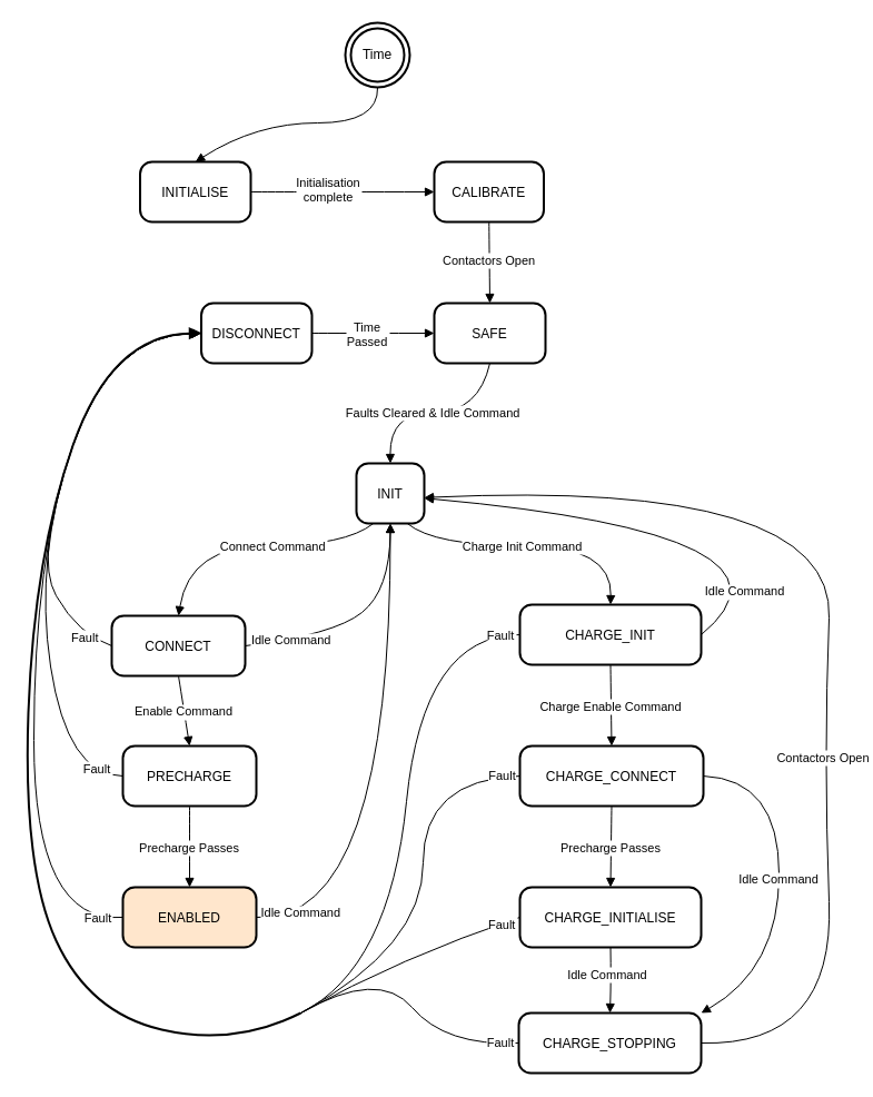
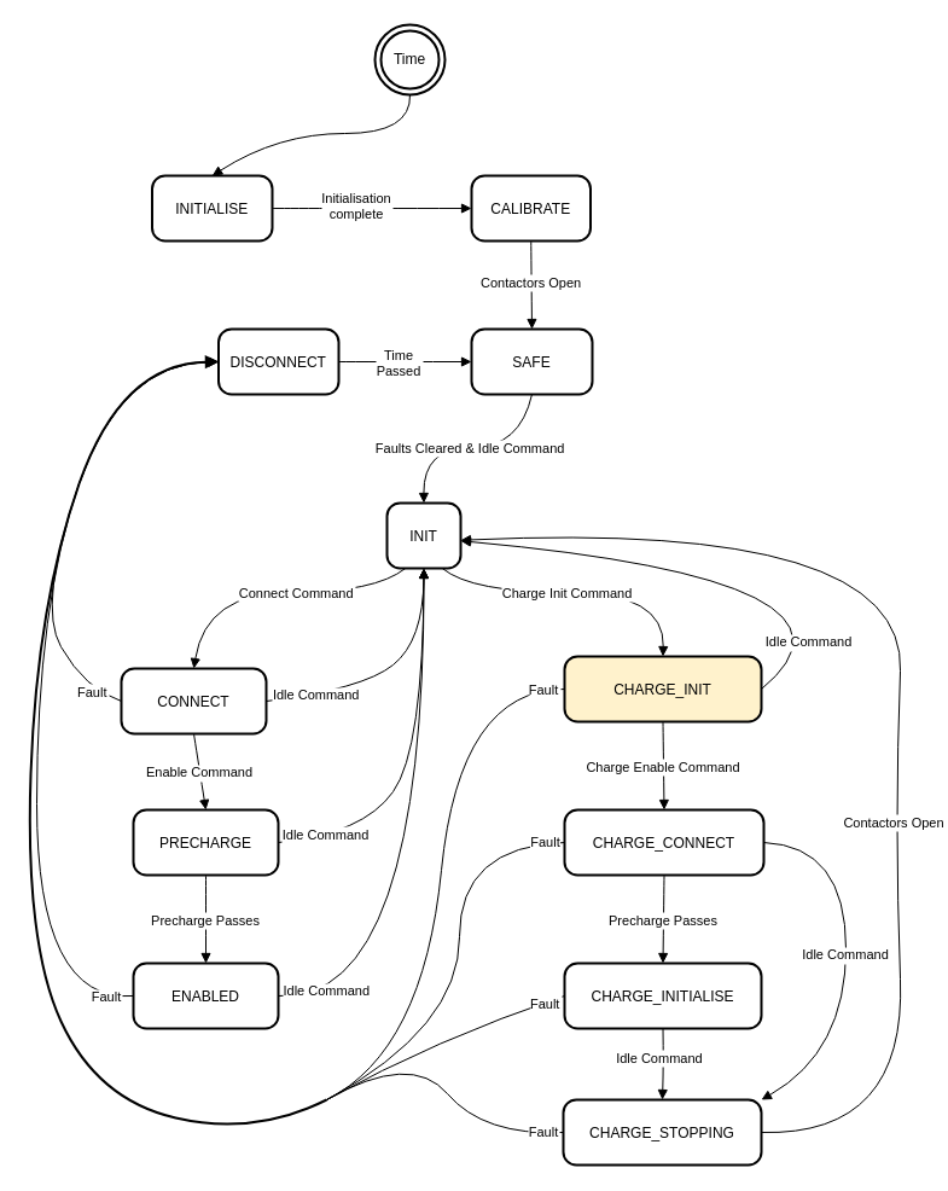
- <mxCell id="7" value="CHARGE_INIT" style="rounded=1;arcSize=20;strokeWidth=2" vertex="1" parent="1"><mxGeometry x="467" y="543" width="163" height="54" as="geometry" /></mxCell>
+ <mxCell id="7" value="CHARGE_INIT" style="rounded=1;arcSize=20;strokeWidth=2;fillColor=#fff2cc;" vertex="1" parent="1"><mxGeometry x="467" y="543" width="163" height="54" as="geometry" /></mxCell>
- <mxCell id="27" value="Fault" style="curved=1;startArrow=none;endArrow=block;exitX=0;exitY=0.5;entryX=0;entryY=0.5;rounded=0;exitDx=0;exitDy=0;entryDx=0;entryDy=0;" edge="1" parent="1" source="10" target="12"><mxGeometry x="-0.914" y="-7" relative="1" as="geometry"><Array as="points"><mxPoint x="60" y="697" /><mxPoint x="30" y="500" /><mxPoint x="100" y="300" /></Array><mxPoint as="offset" /></mxGeometry></mxCell>
+ <mxCell id="22" value="Idle Command" style="curved=1;startArrow=none;endArrow=block;exitX=1;exitY=0.5;entryX=0.5;entryY=1;rounded=0;exitDx=0;exitDy=0;entryDx=0;entryDy=0;" edge="1" parent="1" source="10" target="3"><mxGeometry x="-0.736" y="3" relative="1" as="geometry"><Array as="points"><mxPoint x="300" y="690" /><mxPoint x="350" y="620" /></Array><mxPoint as="offset" /></mxGeometry></mxCell>
- <mxCell id="11" value="ENABLED" style="rounded=1;arcSize=20;strokeWidth=2;fillColor=#ffe6cc;" vertex="1" parent="1"><mxGeometry x="110" y="797" width="120" height="54" as="geometry" /></mxCell>
+ <mxCell id="11" value="ENABLED" style="rounded=1;arcSize=20;strokeWidth=2" vertex="1" parent="1"><mxGeometry x="110" y="797" width="120" height="54" as="geometry" /></mxCell>
